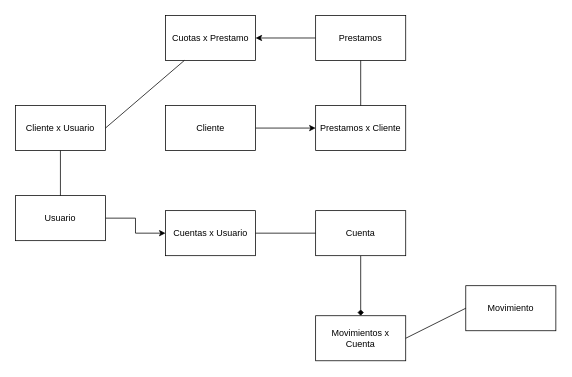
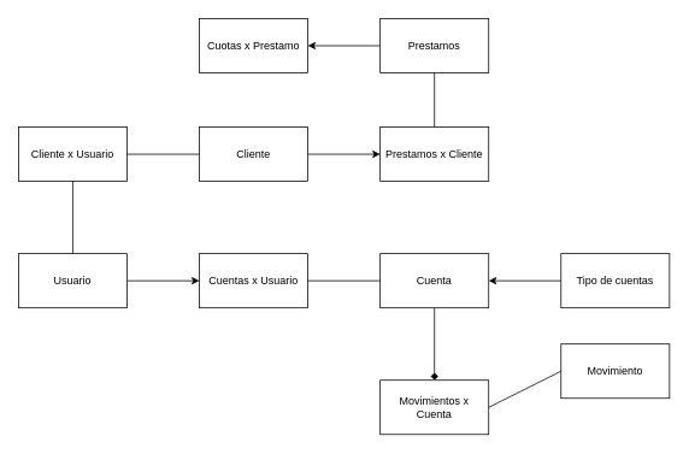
- <mxCell id="19" value="" style="endArrow=none;html=1;exitX=1;exitY=0.5;exitDx=0;exitDy=0;" parent="1" source="13" target="8" edge="1"><mxGeometry width="50" height="50" relative="1" as="geometry"><mxPoint x="160" y="210" as="sourcePoint" /><mxPoint x="210" y="160" as="targetPoint" /></mxGeometry></mxCell>
+ <mxCell id="19" value="" style="endArrow=none;html=1;exitX=1;exitY=0.5;exitDx=0;exitDy=0;entryX=0;entryY=0.5;entryDx=0;entryDy=0;" parent="1" source="13" target="3" edge="1"><mxGeometry width="50" height="50" relative="1" as="geometry"><mxPoint x="160" y="210" as="sourcePoint" /><mxPoint x="210" y="160" as="targetPoint" /></mxGeometry></mxCell>
- <mxCell id="15" value="&lt;div&gt;Usuario&lt;/div&gt;" style="rounded=0;whiteSpace=wrap;html=1;" parent="1" vertex="1"><mxGeometry x="20" y="260" width="120" height="60" as="geometry" /></mxCell>
+ <mxCell id="15" value="&lt;div&gt;Usuario&lt;/div&gt;" style="rounded=0;whiteSpace=wrap;html=1;" parent="1" vertex="1"><mxGeometry x="20" y="280" width="120" height="60" as="geometry" /></mxCell>
+ <mxCell id="11" value="" style="edgeStyle=orthogonalEdgeStyle;rounded=0;orthogonalLoop=1;jettySize=auto;html=1;" parent="1" source="12" target="9" edge="1"><mxGeometry relative="1" as="geometry" /></mxCell>
+ <mxCell id="12" value="Tipo de cuentas" style="rounded=0;whiteSpace=wrap;html=1;" parent="1" vertex="1"><mxGeometry x="620" y="280" width="120" height="60" as="geometry" /></mxCell>
